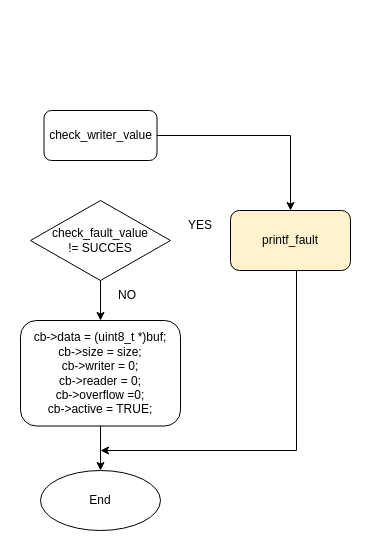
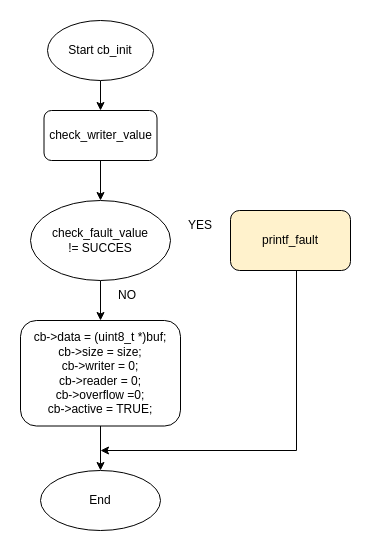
+ <mxCell id="3" value="Start cb_init" style="ellipse;whiteSpace=wrap;html=1;" vertex="1" parent="1"><mxGeometry x="47" y="20" width="106" height="60" as="geometry" /></mxCell>
+ <mxCell id="2" style="edgeStyle=orthogonalEdgeStyle;rounded=0;orthogonalLoop=1;jettySize=auto;html=1;entryX=0.5;entryY=0;entryDx=0;entryDy=0;" edge="1" parent="1" source="3" target="5"><mxGeometry relative="1" as="geometry" /></mxCell>
- <mxCell id="4" style="edgeStyle=orthogonalEdgeStyle;rounded=0;orthogonalLoop=1;jettySize=auto;html=1;" edge="1" parent="1" source="5" target="9"><mxGeometry relative="1" as="geometry" /></mxCell>
+ <mxCell id="4" style="edgeStyle=orthogonalEdgeStyle;rounded=0;orthogonalLoop=1;jettySize=auto;html=1;entryX=0.5;entryY=0;entryDx=0;entryDy=0;" edge="1" parent="1" source="5" target="7"><mxGeometry relative="1" as="geometry" /></mxCell>
- <mxCell id="7" value="check_fault_value&lt;br&gt;!= SUCCES" style="rhombus;whiteSpace=wrap;html=1;" vertex="1" parent="1"><mxGeometry x="30" y="200" width="140" height="80" as="geometry" /></mxCell>
+ <mxCell id="7" value="check_fault_value&lt;br&gt;!= SUCCES" style="ellipse;whiteSpace=wrap;html=1;" vertex="1" parent="1"><mxGeometry x="30" y="200" width="140" height="80" as="geometry" /></mxCell>
